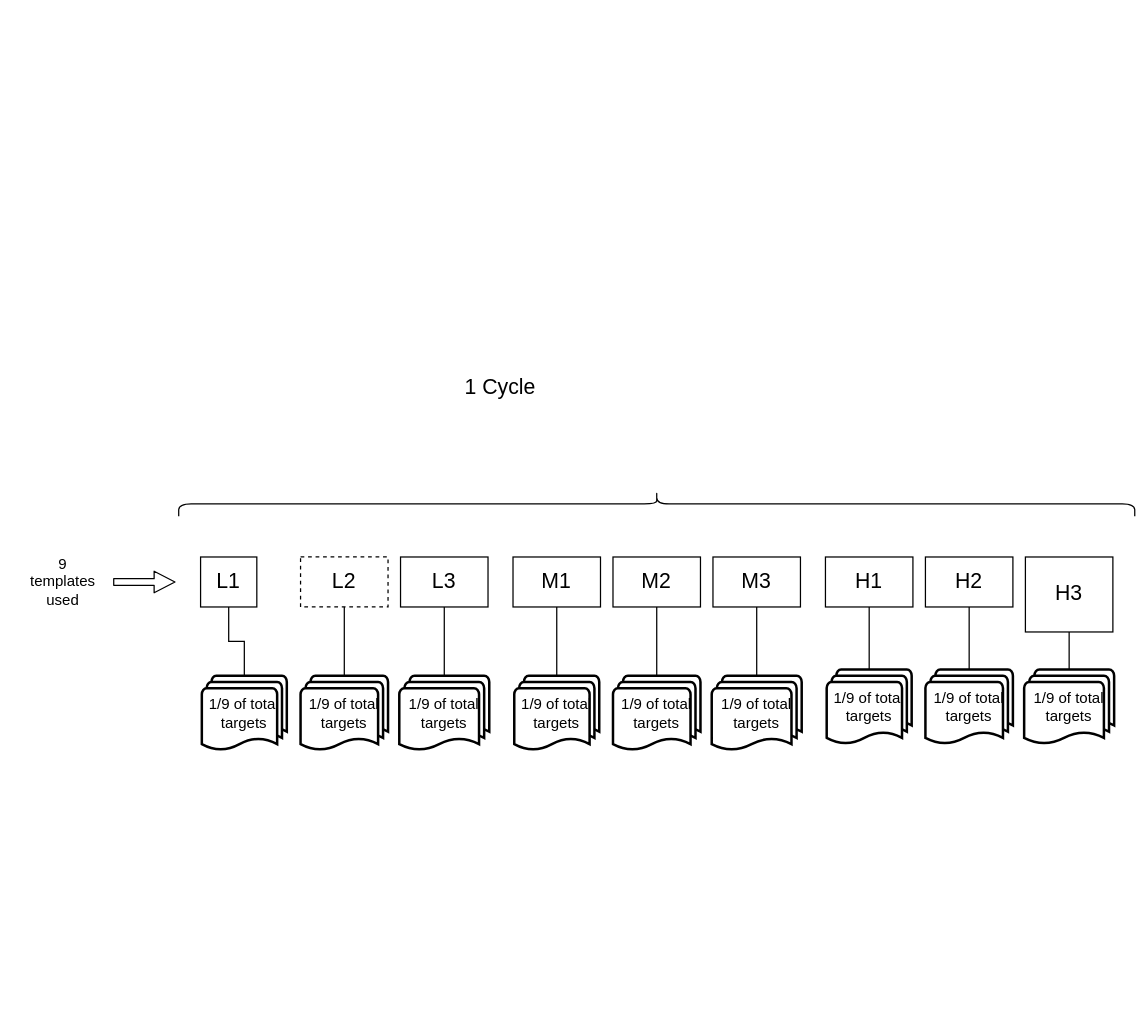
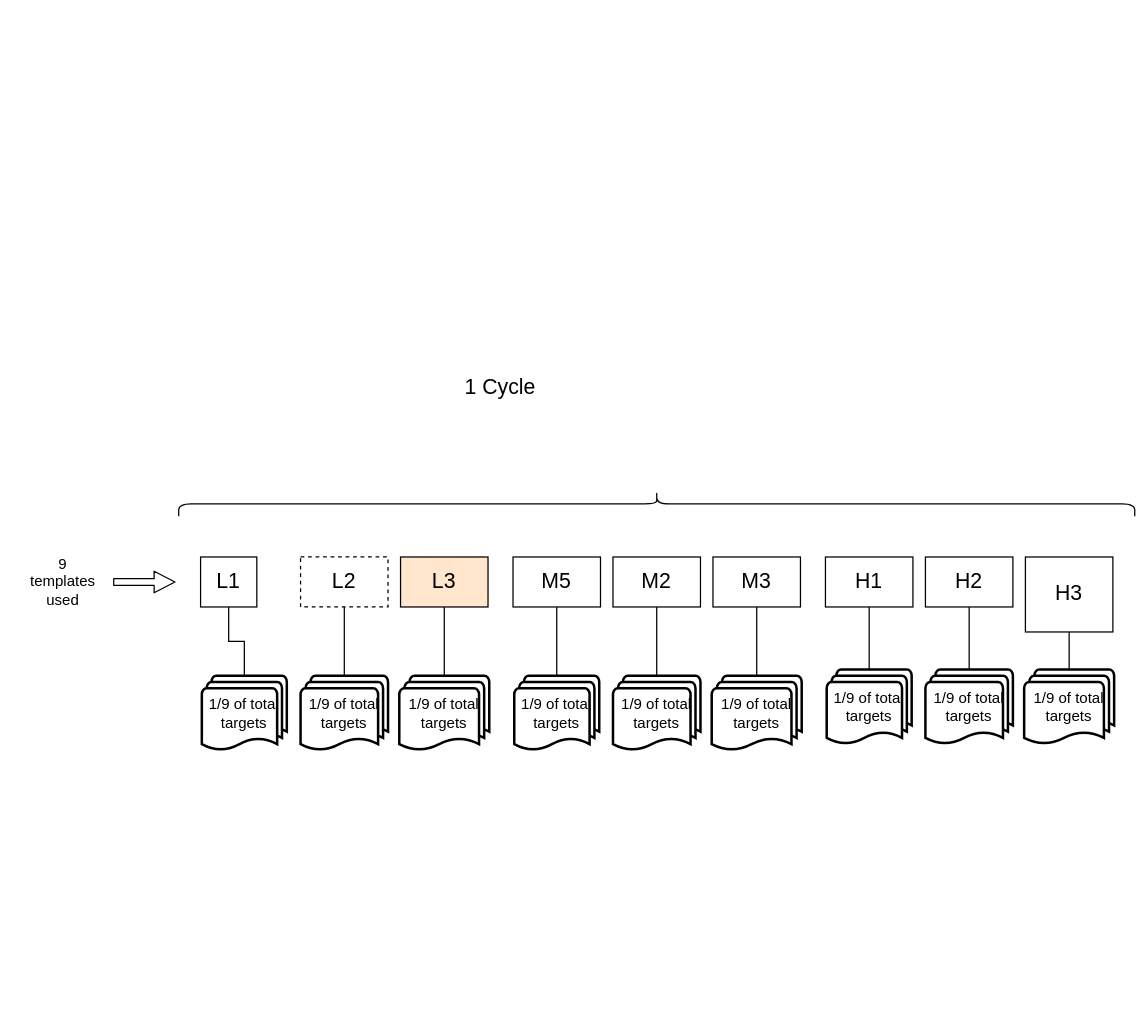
- <mxCell id="6" value="L3" style="rounded=0;whiteSpace=wrap;html=1;fontSize=17;" vertex="1" parent="1"><mxGeometry x="320" y="445" width="70" height="40" as="geometry" /></mxCell>
+ <mxCell id="6" value="L3" style="rounded=0;whiteSpace=wrap;html=1;fontSize=17;fillColor=#ffe6cc;" vertex="1" parent="1"><mxGeometry x="320" y="445" width="70" height="40" as="geometry" /></mxCell>
- <mxCell id="7" value="M1" style="rounded=0;whiteSpace=wrap;html=1;fontSize=17;" vertex="1" parent="1"><mxGeometry x="410" y="445" width="70" height="40" as="geometry" /></mxCell>
+ <mxCell id="7" value="M5" style="rounded=0;whiteSpace=wrap;html=1;fontSize=17;" vertex="1" parent="1"><mxGeometry x="410" y="445" width="70" height="40" as="geometry" /></mxCell>
